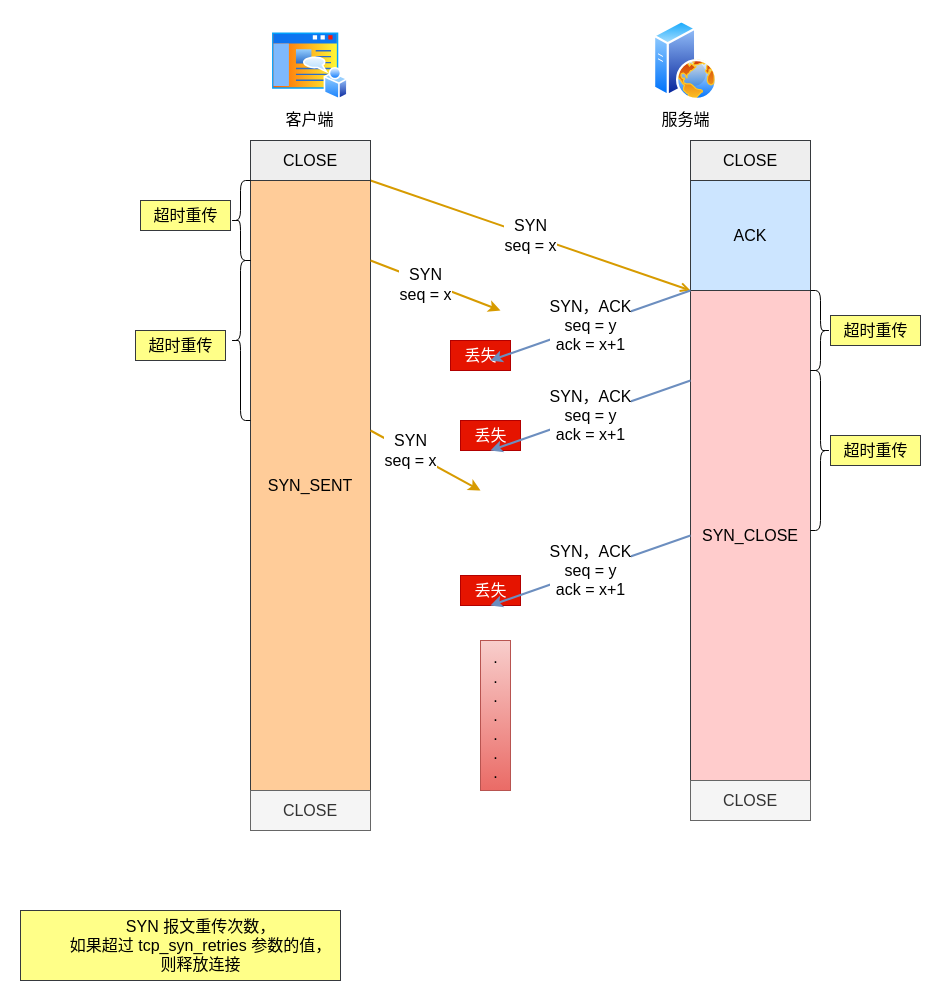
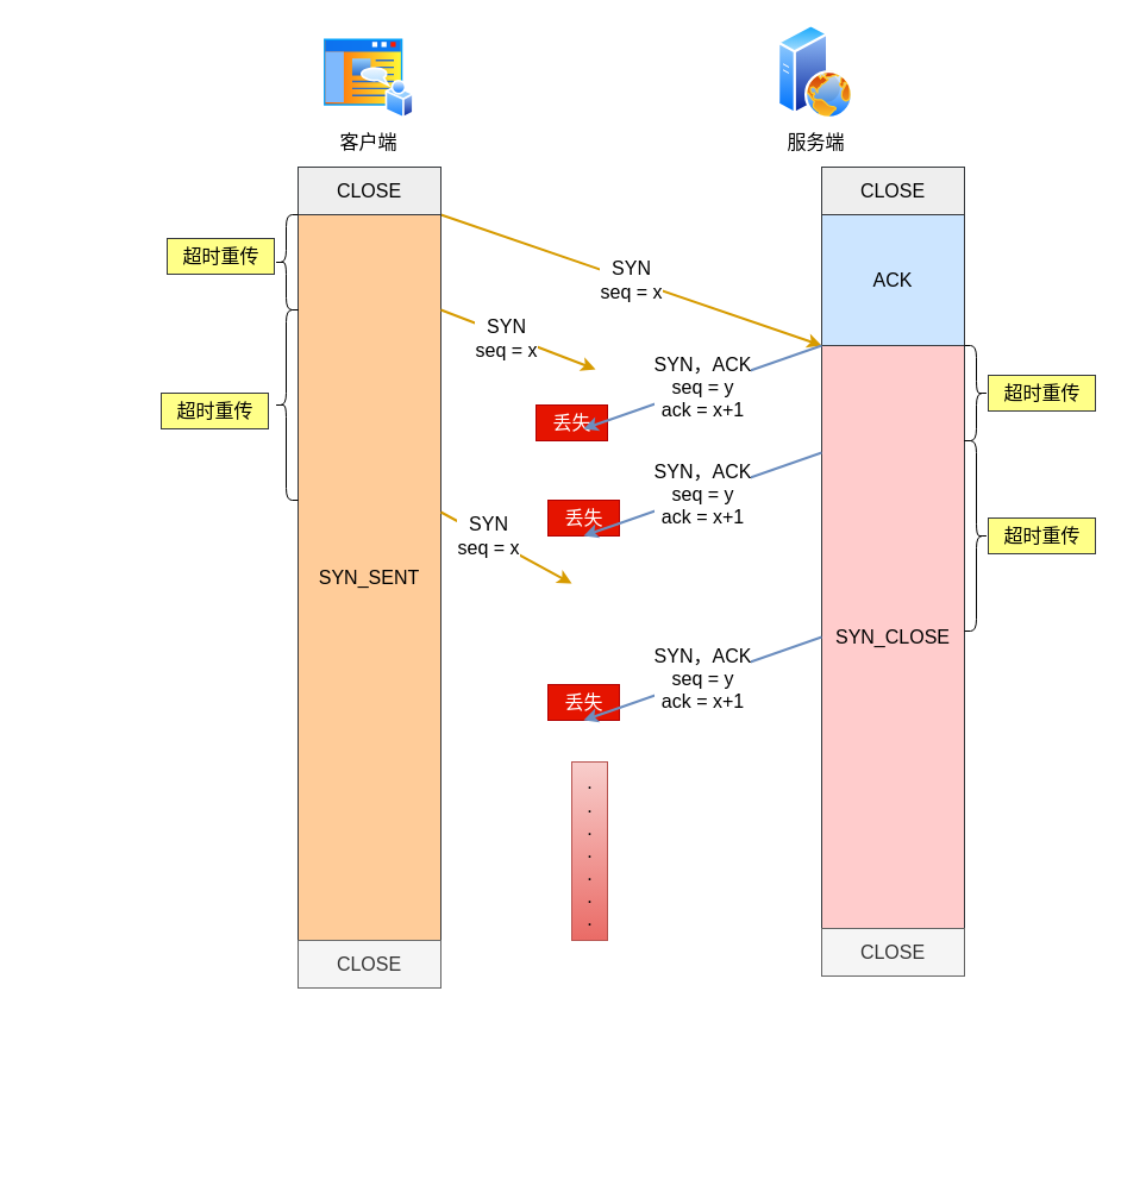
- <mxCell id="3" value="SYN&lt;br&gt;seq = x" style="rounded=0;orthogonalLoop=1;jettySize=auto;html=1;fontSize=16;exitX=1;exitY=0;exitDx=0;exitDy=0;fillColor=#ffcd28;gradientColor=#ffa500;strokeColor=#d79b00;strokeWidth=2;entryX=0;entryY=1;entryDx=0;entryDy=0;endArrow=open;" edge="1" parent="1" source="4" target="6"><mxGeometry relative="1" as="geometry"><mxPoint x="480" y="240" as="targetPoint" /></mxGeometry></mxCell>
+ <mxCell id="3" value="SYN&lt;br&gt;seq = x" style="rounded=0;orthogonalLoop=1;jettySize=auto;html=1;fontSize=16;exitX=1;exitY=0;exitDx=0;exitDy=0;fillColor=#ffcd28;gradientColor=#ffa500;strokeColor=#d79b00;strokeWidth=2;entryX=0;entryY=1;entryDx=0;entryDy=0;" edge="1" parent="1" source="4" target="6"><mxGeometry relative="1" as="geometry"><mxPoint x="480" y="240" as="targetPoint" /></mxGeometry></mxCell>
- <mxCell id="13" value="&lt;blockquote style=&quot;margin: 0 0 0 40px; border: none; padding: 0px;&quot;&gt;SYN 报文重传次数，&lt;/blockquote&gt;&lt;blockquote style=&quot;margin: 0 0 0 40px; border: none; padding: 0px;&quot;&gt;&lt;span style=&quot;background-color: initial;&quot;&gt;如果超过 tcp_syn_retries 参数的值，&lt;/span&gt;&lt;/blockquote&gt;&lt;blockquote style=&quot;margin: 0 0 0 40px; border: none; padding: 0px;&quot;&gt;则释放连接&lt;/blockquote&gt;" style="text;html=1;align=center;verticalAlign=middle;resizable=0;points=[];autosize=1;strokeColor=#36393d;fillColor=#ffff88;fontSize=16;" vertex="1" parent="1"><mxGeometry x="20" y="910" width="320" height="70" as="geometry" /></mxCell>
